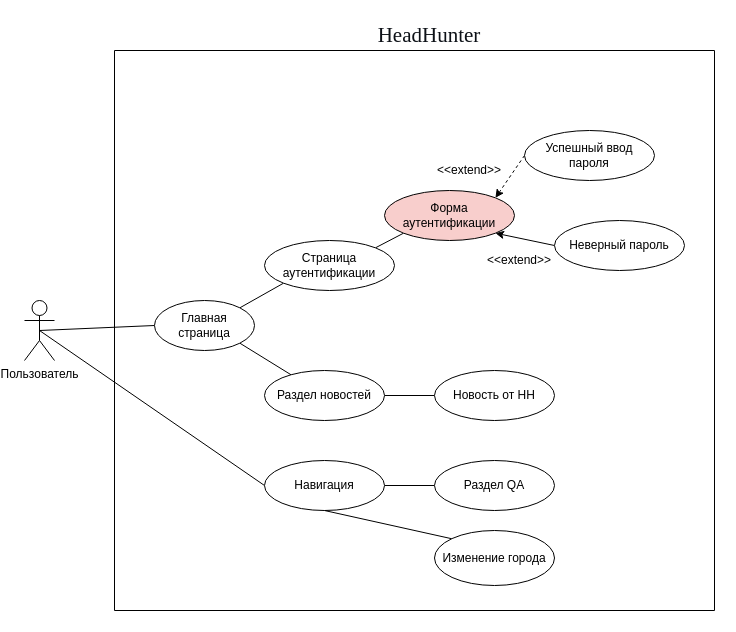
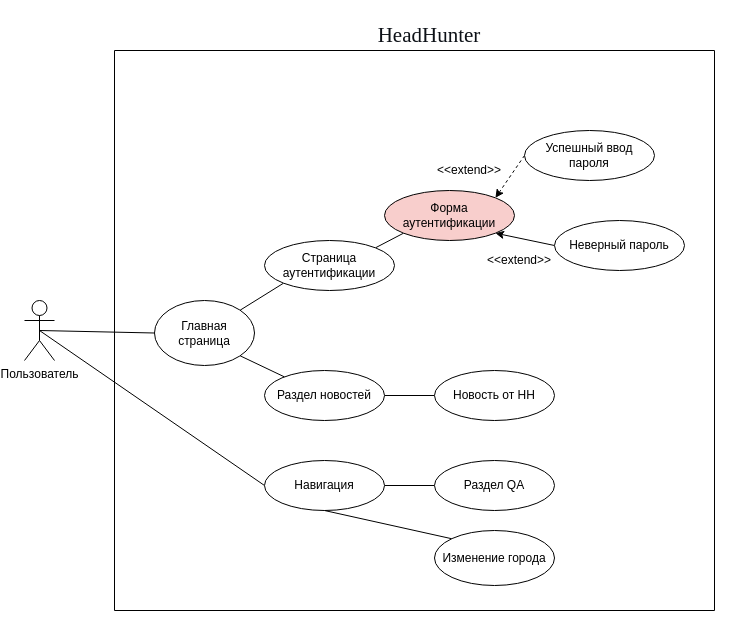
- <mxCell id="6" value="Главная страница" style="ellipse;whiteSpace=wrap;html=1;" vertex="1" parent="1"><mxGeometry x="150" y="300" width="100" height="50" as="geometry" /></mxCell>
+ <mxCell id="6" value="Главная страница" style="ellipse;whiteSpace=wrap;html=1;" vertex="1" parent="1"><mxGeometry x="150" y="300" width="100" height="65" as="geometry" /></mxCell>
